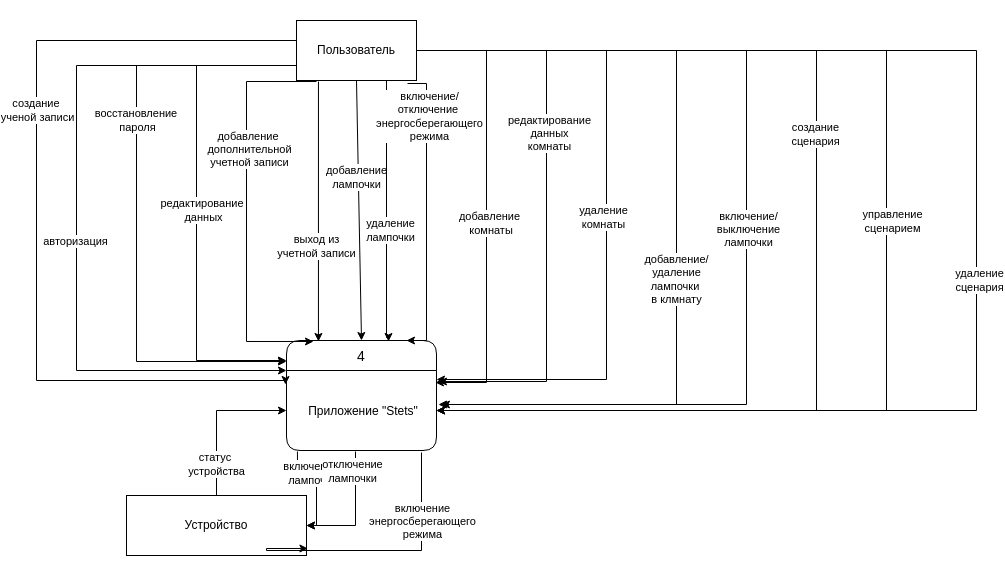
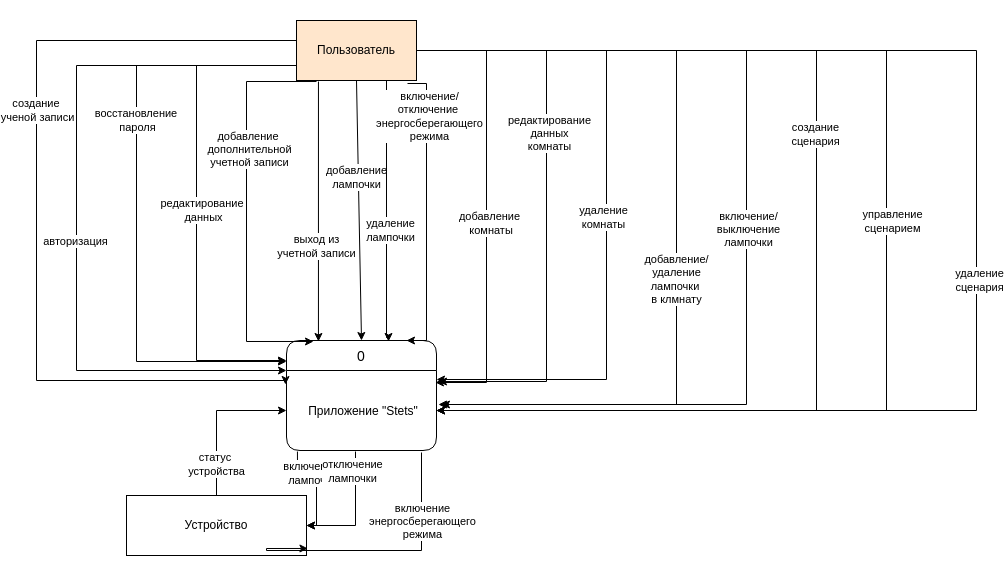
- <mxCell id="2" value="Пользователь" style="rounded=0;whiteSpace=wrap;html=1;" vertex="1" parent="1"><mxGeometry x="280" y="20" width="120" height="60" as="geometry" /></mxCell>
+ <mxCell id="2" value="Пользователь" style="rounded=0;whiteSpace=wrap;html=1;fillColor=#ffe6cc;" vertex="1" parent="1"><mxGeometry x="280" y="20" width="120" height="60" as="geometry" /></mxCell>
- <mxCell id="6" value="4" style="swimlane;childLayout=stackLayout;horizontal=1;startSize=30;horizontalStack=0;rounded=1;fontSize=14;fontStyle=0;strokeWidth=1;resizeParent=0;resizeLast=1;shadow=0;dashed=0;align=center;fillColor=#FFFFFF;" vertex="1" parent="1"><mxGeometry x="270" y="340" width="150" height="110" as="geometry" /></mxCell>
+ <mxCell id="6" value="0" style="swimlane;childLayout=stackLayout;horizontal=1;startSize=30;horizontalStack=0;rounded=1;fontSize=14;fontStyle=0;strokeWidth=1;resizeParent=0;resizeLast=1;shadow=0;dashed=0;align=center;fillColor=#FFFFFF;" vertex="1" parent="1"><mxGeometry x="270" y="340" width="150" height="110" as="geometry" /></mxCell>
